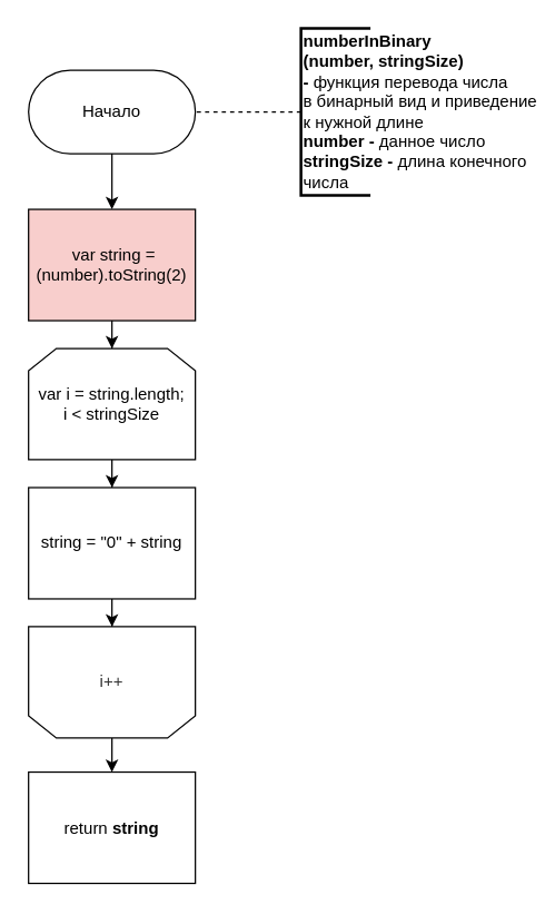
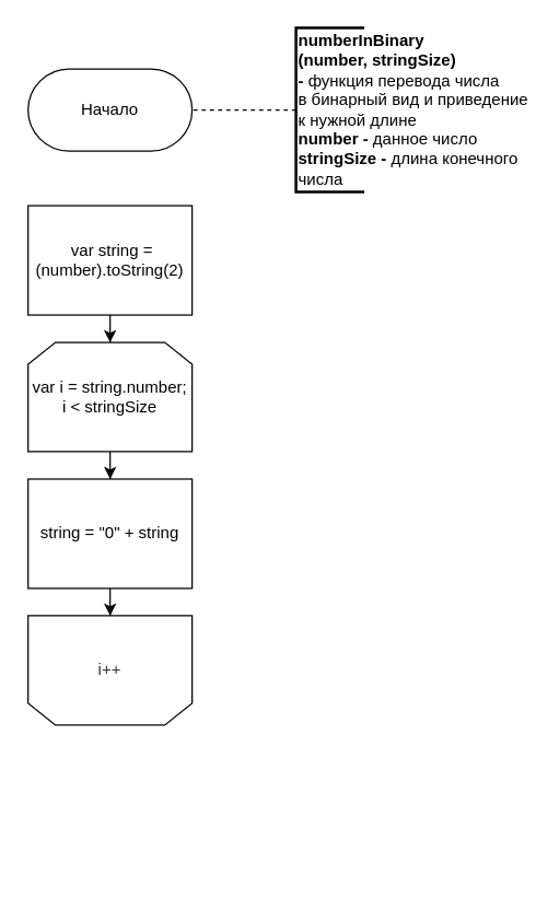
- <mxCell id="2" value="" style="edgeStyle=orthogonalEdgeStyle;rounded=0;orthogonalLoop=1;jettySize=auto;html=1;" parent="1" source="3" target="8" edge="1"><mxGeometry relative="1" as="geometry" /></mxCell>
- <mxCell id="8" value="&amp;nbsp;var string = (number).toString(2)" style="rounded=0;whiteSpace=wrap;html=1;fillColor=#f8cecc;" parent="1" vertex="1"><mxGeometry x="20" y="150" width="120" height="80" as="geometry" /></mxCell>
+ <mxCell id="8" value="&amp;nbsp;var string = (number).toString(2)" style="rounded=0;whiteSpace=wrap;html=1;" parent="1" vertex="1"><mxGeometry x="20" y="150" width="120" height="80" as="geometry" /></mxCell>
- <mxCell id="10" value="var i = string.length; &lt;br&gt;i &amp;lt; stringSize" style="shape=loopLimit;whiteSpace=wrap;html=1;" parent="1" vertex="1"><mxGeometry x="20" y="250" width="120" height="80" as="geometry" /></mxCell>
+ <mxCell id="10" value="var i = string.number; &lt;br&gt;i &amp;lt; stringSize" style="shape=loopLimit;whiteSpace=wrap;html=1;" parent="1" vertex="1"><mxGeometry x="20" y="250" width="120" height="80" as="geometry" /></mxCell>
- <mxCell id="13" value="" style="edgeStyle=orthogonalEdgeStyle;rounded=0;orthogonalLoop=1;jettySize=auto;html=1;endArrow=classic;endFill=1;" parent="1" source="14" target="15" edge="1"><mxGeometry relative="1" as="geometry" /></mxCell>
- <mxCell id="15" value="return &lt;b&gt;string&lt;/b&gt;" style="rounded=0;whiteSpace=wrap;html=1;strokeWidth=1;" parent="1" vertex="1"><mxGeometry x="20" y="554.5" width="120" height="80" as="geometry" /></mxCell>
